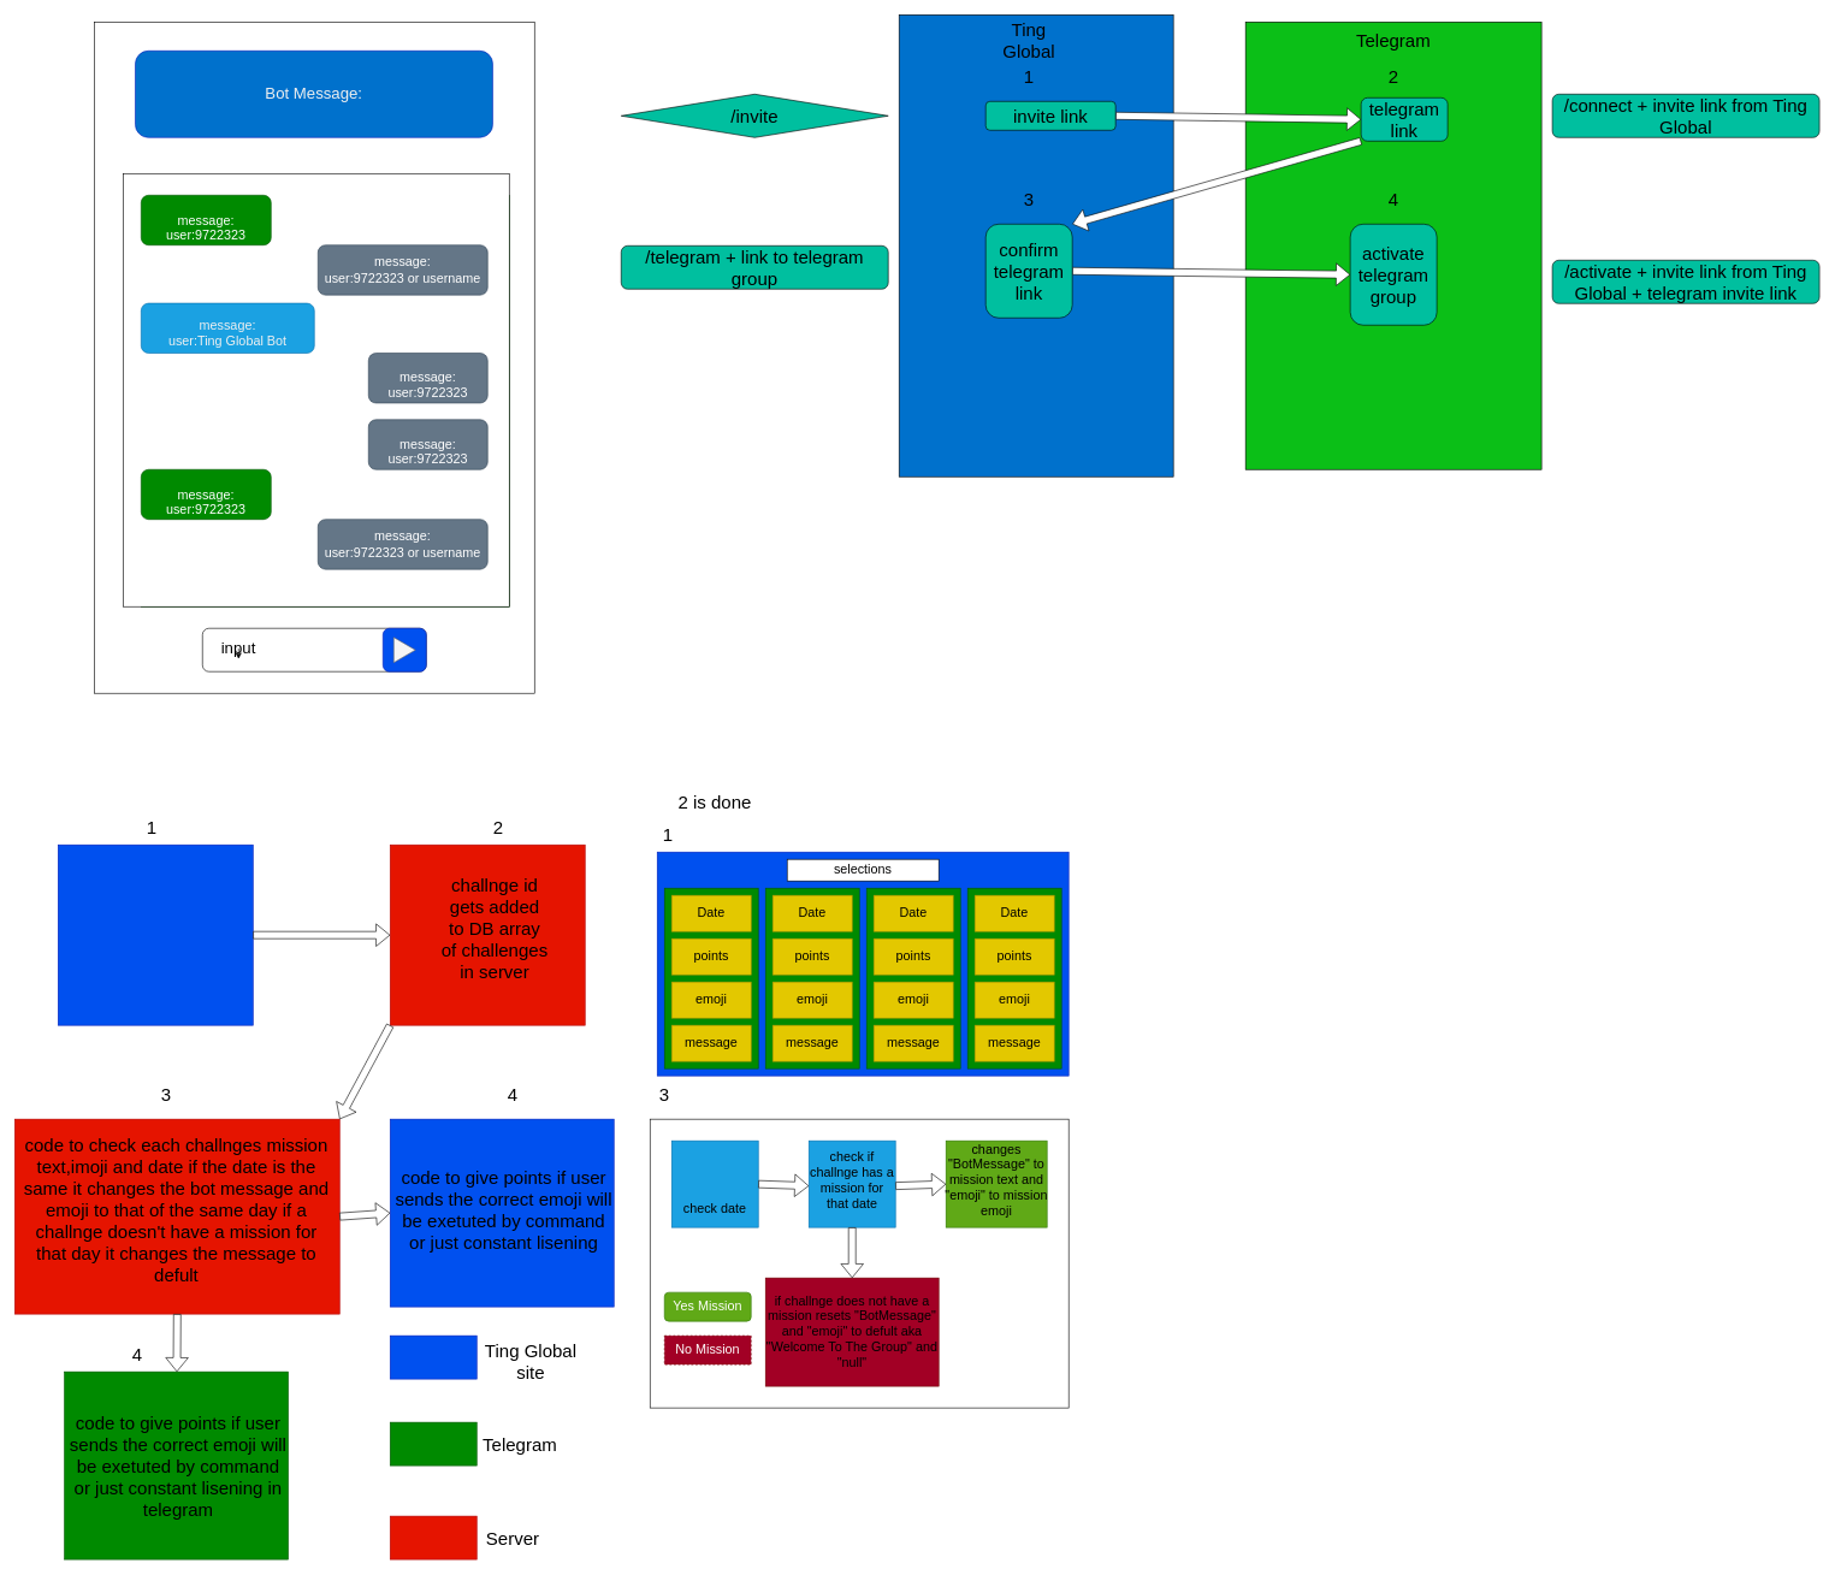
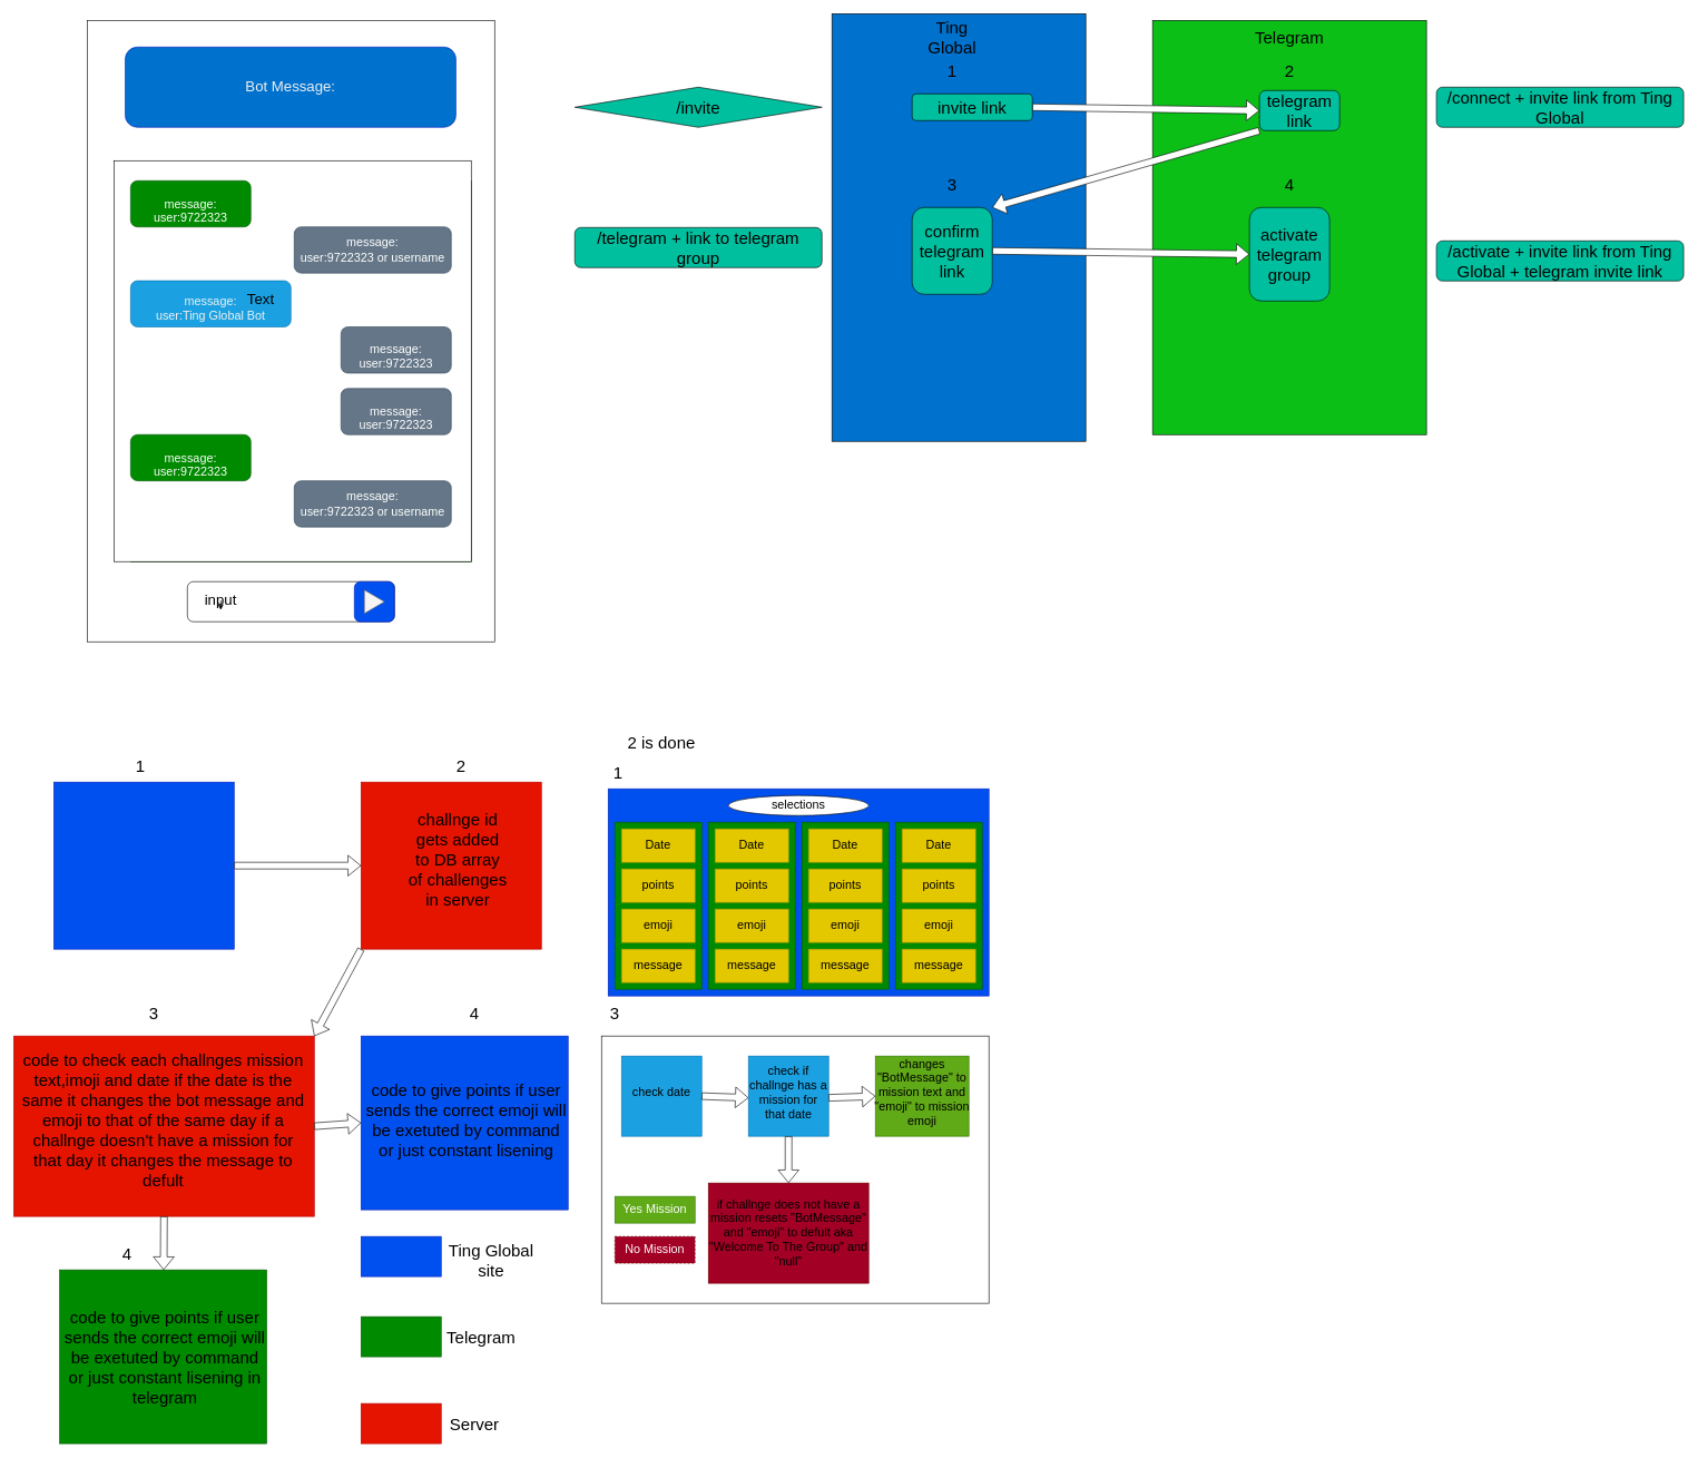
+ <mxCell id="63" value="Text" style="text;html=1;strokeColor=none;fillColor=none;align=center;verticalAlign=middle;whiteSpace=wrap;rounded=0;labelBackgroundColor=none;fontSize=22;" parent="56" vertex="1"><mxGeometry x="165" y="161.212" width="60" height="34.545" as="geometry" /></mxCell>
- <mxCell id="108" value="selections" style="rounded=0;whiteSpace=wrap;html=1;fontSize=18;" vertex="1" parent="85"><mxGeometry x="200" y="50" width="210" height="30" as="geometry" /></mxCell>
+ <mxCell id="108" value="selections" style="ellipse;whiteSpace=wrap;html=1;fontSize=18;" vertex="1" parent="85"><mxGeometry x="200" y="50" width="210" height="30" as="geometry" /></mxCell>
- <mxCell id="73" value="check date" style="text;html=1;strokeColor=none;fillColor=none;align=center;verticalAlign=middle;whiteSpace=wrap;rounded=0;fontSize=18;" vertex="1" parent="69"><mxGeometry x="50" y="160" width="100" height="30" as="geometry" /></mxCell>
+ <mxCell id="73" value="check date" style="text;html=1;strokeColor=none;fillColor=none;align=center;verticalAlign=middle;whiteSpace=wrap;rounded=0;fontSize=18;" vertex="1" parent="69"><mxGeometry x="50" y="120" width="100" height="30" as="geometry" /></mxCell>
- <mxCell id="83" value="Yes Mission" style="whiteSpace=wrap;html=1;fontSize=18;fillColor=#60a917;fontColor=#ffffff;strokeColor=#2D7600;rounded=1;" vertex="1" parent="69"><mxGeometry x="30" y="290" width="120" height="40" as="geometry" /></mxCell>
+ <mxCell id="83" value="Yes Mission" style="rounded=0;whiteSpace=wrap;html=1;fontSize=18;fillColor=#60a917;fontColor=#ffffff;strokeColor=#2D7600;" vertex="1" parent="69"><mxGeometry x="30" y="290" width="120" height="40" as="geometry" /></mxCell>
